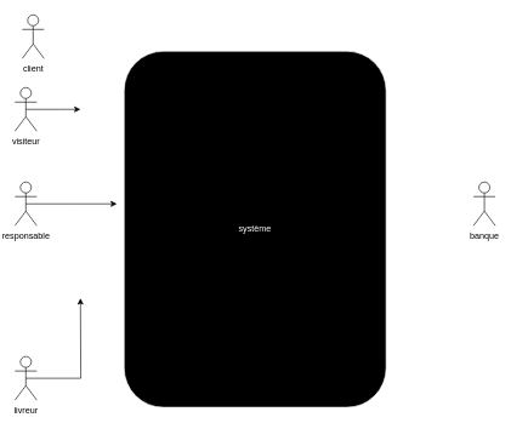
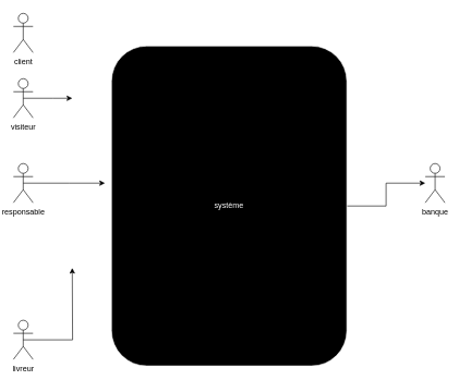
- <mxCell id="4" value="client" style="shape=umlActor;verticalLabelPosition=bottom;verticalAlign=top;html=1;" parent="1" vertex="1"><mxGeometry x="30" y="20" width="30" height="60" as="geometry" /></mxCell>
+ <mxCell id="4" value="client" style="shape=umlActor;verticalLabelPosition=bottom;verticalAlign=top;html=1;" parent="1" vertex="1"><mxGeometry x="20" y="20" width="30" height="60" as="geometry" /></mxCell>
+ <mxCell id="2" style="edgeStyle=orthogonalEdgeStyle;rounded=0;orthogonalLoop=1;jettySize=auto;html=1;exitX=1;exitY=0.5;exitDx=0;exitDy=0;fontColor=#FFFFFF;" parent="1" source="3" target="11" edge="1"><mxGeometry relative="1" as="geometry" /></mxCell>
